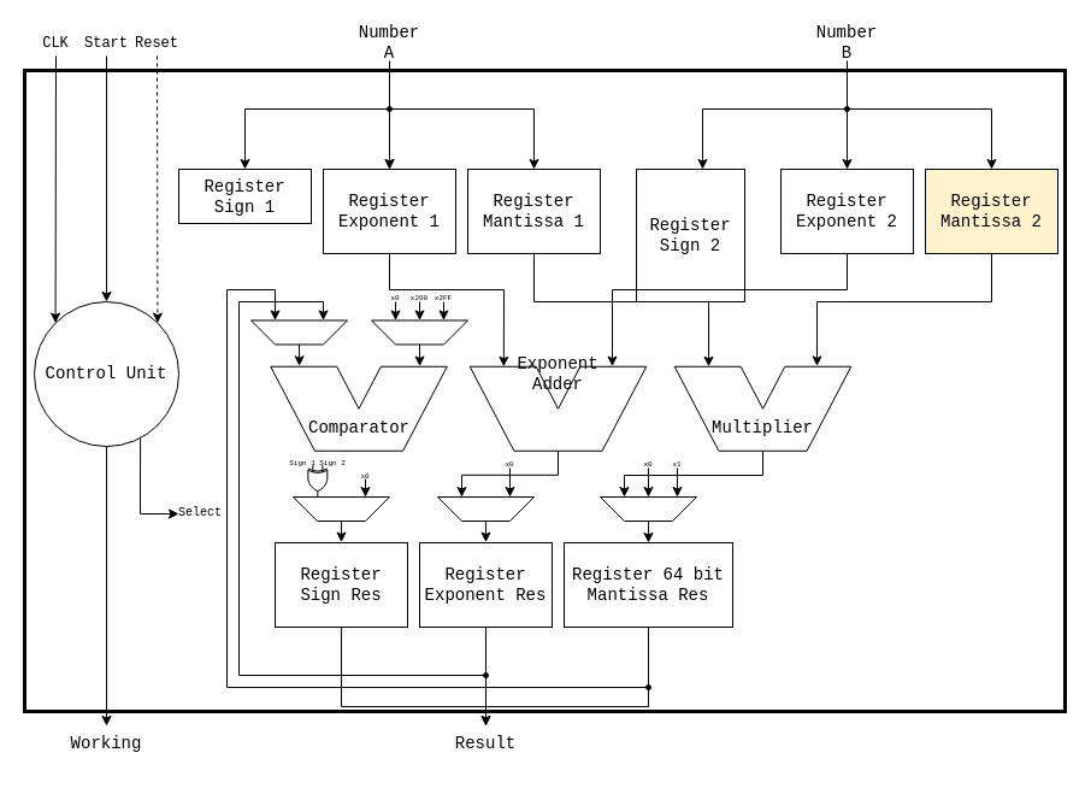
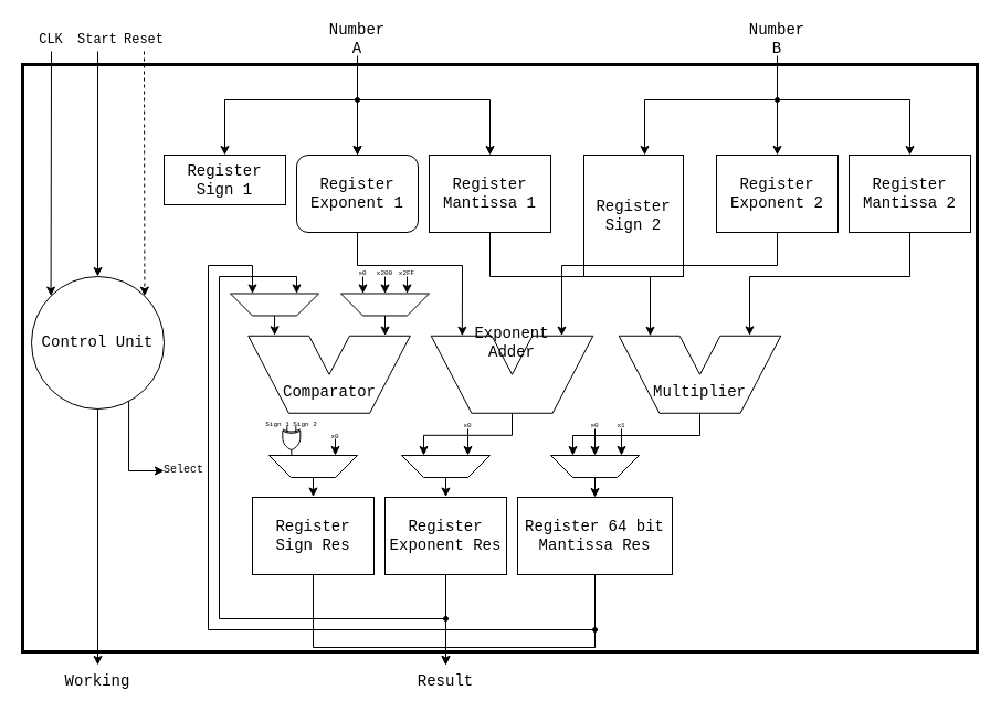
- <mxCell id="6" value="&lt;font face=&quot;Courier New&quot; style=&quot;font-size: 14px;&quot;&gt;Register&lt;br&gt;Exponent 1&lt;/font&gt;" style="rounded=0;whiteSpace=wrap;html=1;" vertex="1" parent="2"><mxGeometry x="248" y="120" width="110" height="70" as="geometry" /></mxCell>
+ <mxCell id="6" value="&lt;font face=&quot;Courier New&quot; style=&quot;font-size: 14px;&quot;&gt;Register&lt;br&gt;Exponent 1&lt;/font&gt;" style="whiteSpace=wrap;html=1;rounded=1;" vertex="1" parent="2"><mxGeometry x="248" y="120" width="110" height="70" as="geometry" /></mxCell>
- <mxCell id="10" value="&lt;font style=&quot;font-size: 14px;&quot; face=&quot;Courier New&quot;&gt;Register&lt;br&gt;Mantissa 2&lt;/font&gt;" style="rounded=0;whiteSpace=wrap;html=1;fillColor=#fff2cc;" vertex="1" parent="2"><mxGeometry x="748" y="120" width="110" height="70" as="geometry" /></mxCell>
+ <mxCell id="10" value="&lt;font style=&quot;font-size: 14px;&quot; face=&quot;Courier New&quot;&gt;Register&lt;br&gt;Mantissa 2&lt;/font&gt;" style="rounded=0;whiteSpace=wrap;html=1;" vertex="1" parent="2"><mxGeometry x="748" y="120" width="110" height="70" as="geometry" /></mxCell>
